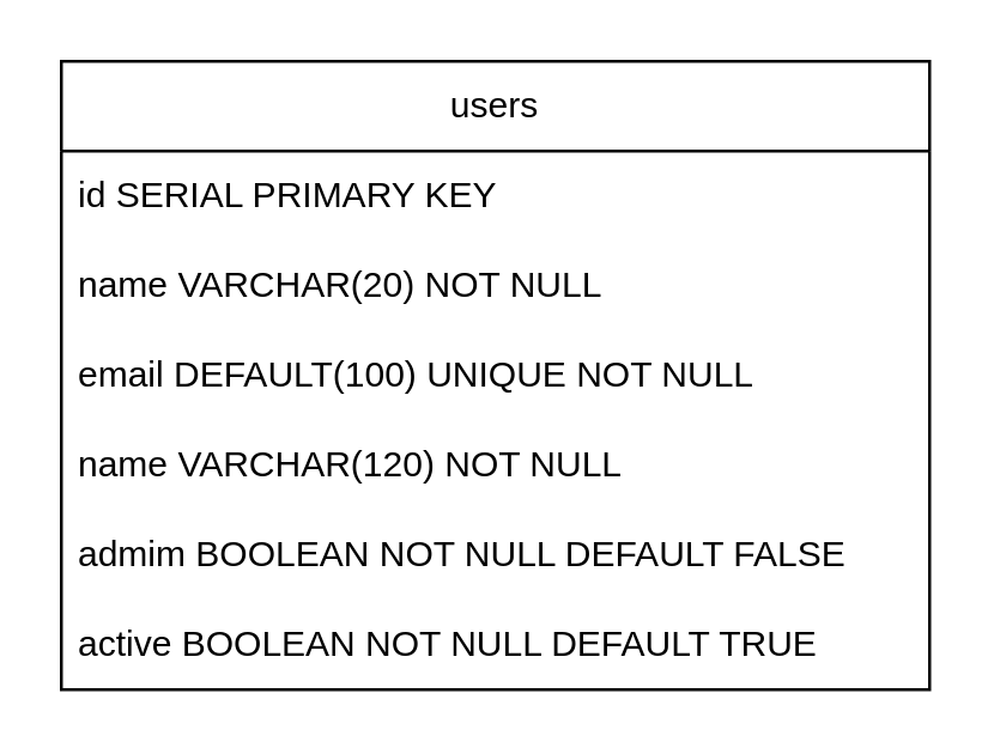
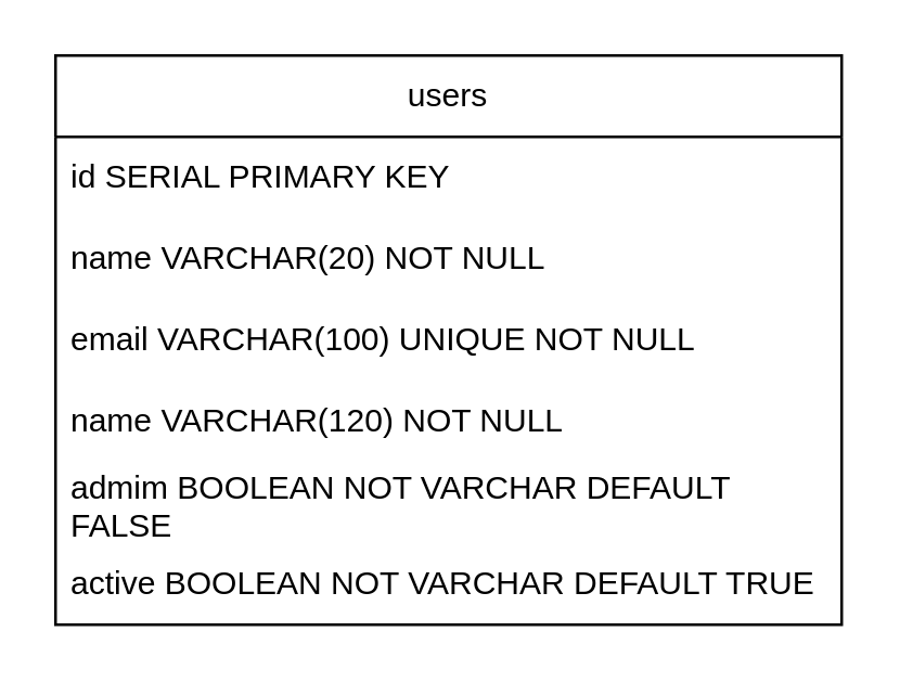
- <mxCell id="5" value="email DEFAULT(100) UNIQUE NOT NULL" style="text;strokeColor=none;fillColor=none;align=left;verticalAlign=middle;spacingLeft=4;spacingRight=4;overflow=hidden;points=[[0,0.5],[1,0.5]];portConstraint=eastwest;rotatable=0;whiteSpace=wrap;html=1;" vertex="1" parent="2"><mxGeometry y="90" width="290" height="30" as="geometry" /></mxCell>
+ <mxCell id="5" value="email VARCHAR(100) UNIQUE NOT NULL" style="text;strokeColor=none;fillColor=none;align=left;verticalAlign=middle;spacingLeft=4;spacingRight=4;overflow=hidden;points=[[0,0.5],[1,0.5]];portConstraint=eastwest;rotatable=0;whiteSpace=wrap;html=1;" vertex="1" parent="2"><mxGeometry y="90" width="290" height="30" as="geometry" /></mxCell>
- <mxCell id="7" value="admim BOOLEAN NOT NULL DEFAULT FALSE" style="text;strokeColor=none;fillColor=none;align=left;verticalAlign=middle;spacingLeft=4;spacingRight=4;overflow=hidden;points=[[0,0.5],[1,0.5]];portConstraint=eastwest;rotatable=0;whiteSpace=wrap;html=1;" vertex="1" parent="2"><mxGeometry y="150" width="290" height="30" as="geometry" /></mxCell>
+ <mxCell id="7" value="admim BOOLEAN NOT VARCHAR DEFAULT FALSE" style="text;strokeColor=none;fillColor=none;align=left;verticalAlign=middle;spacingLeft=4;spacingRight=4;overflow=hidden;points=[[0,0.5],[1,0.5]];portConstraint=eastwest;rotatable=0;whiteSpace=wrap;html=1;" vertex="1" parent="2"><mxGeometry y="150" width="290" height="30" as="geometry" /></mxCell>
- <mxCell id="8" value="active BOOLEAN NOT NULL DEFAULT TRUE" style="text;strokeColor=none;fillColor=none;align=left;verticalAlign=middle;spacingLeft=4;spacingRight=4;overflow=hidden;points=[[0,0.5],[1,0.5]];portConstraint=eastwest;rotatable=0;whiteSpace=wrap;html=1;" vertex="1" parent="2"><mxGeometry y="180" width="290" height="30" as="geometry" /></mxCell>
+ <mxCell id="8" value="active BOOLEAN NOT VARCHAR DEFAULT TRUE" style="text;strokeColor=none;fillColor=none;align=left;verticalAlign=middle;spacingLeft=4;spacingRight=4;overflow=hidden;points=[[0,0.5],[1,0.5]];portConstraint=eastwest;rotatable=0;whiteSpace=wrap;html=1;" vertex="1" parent="2"><mxGeometry y="180" width="290" height="30" as="geometry" /></mxCell>
